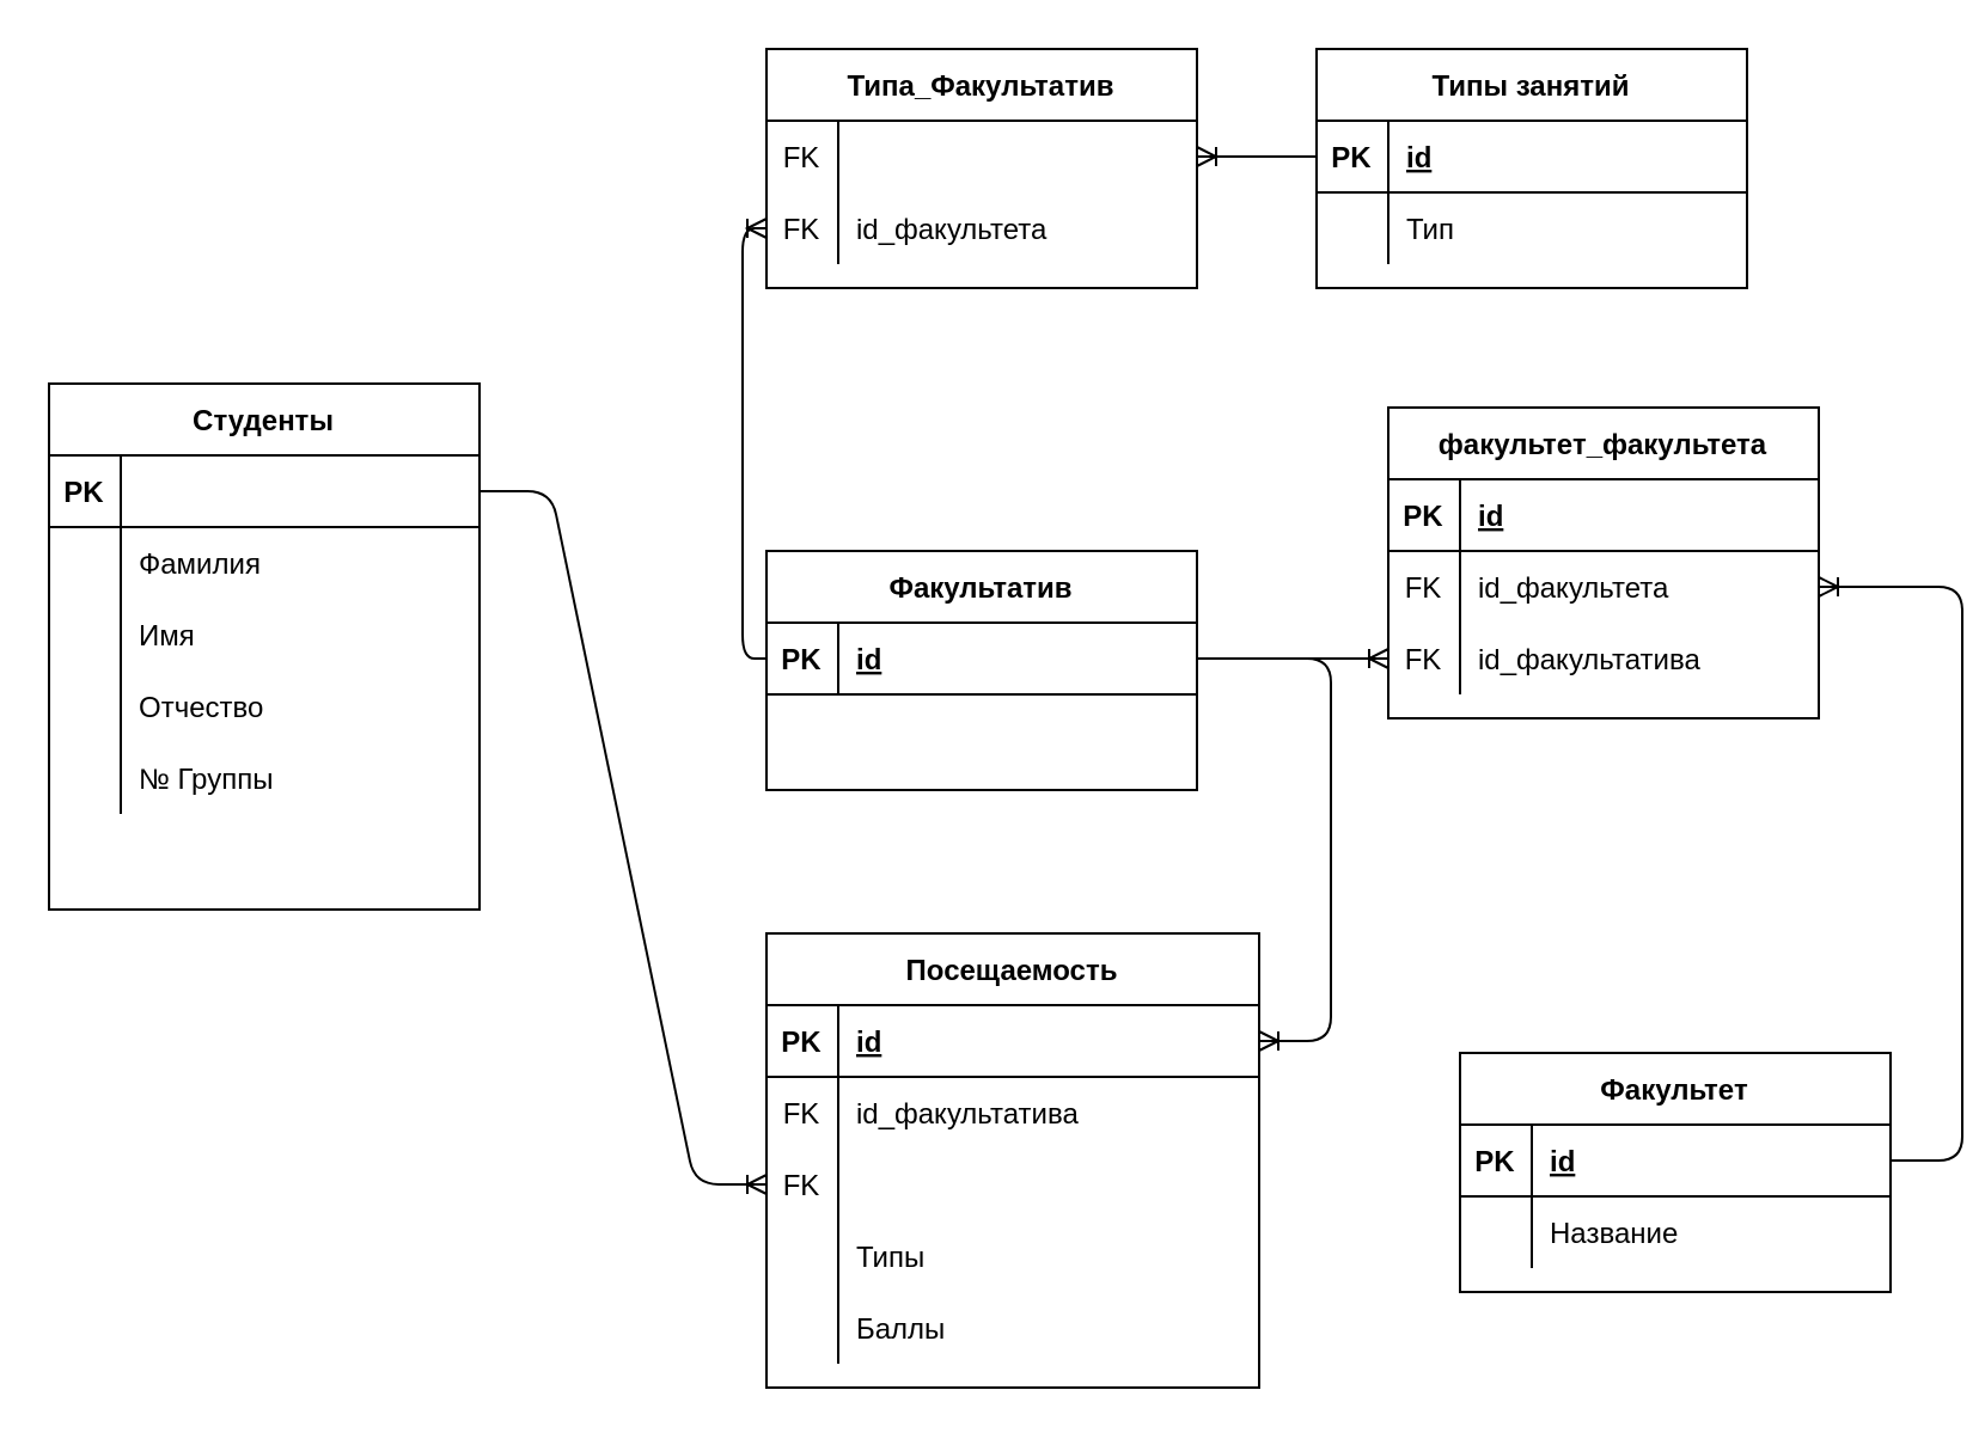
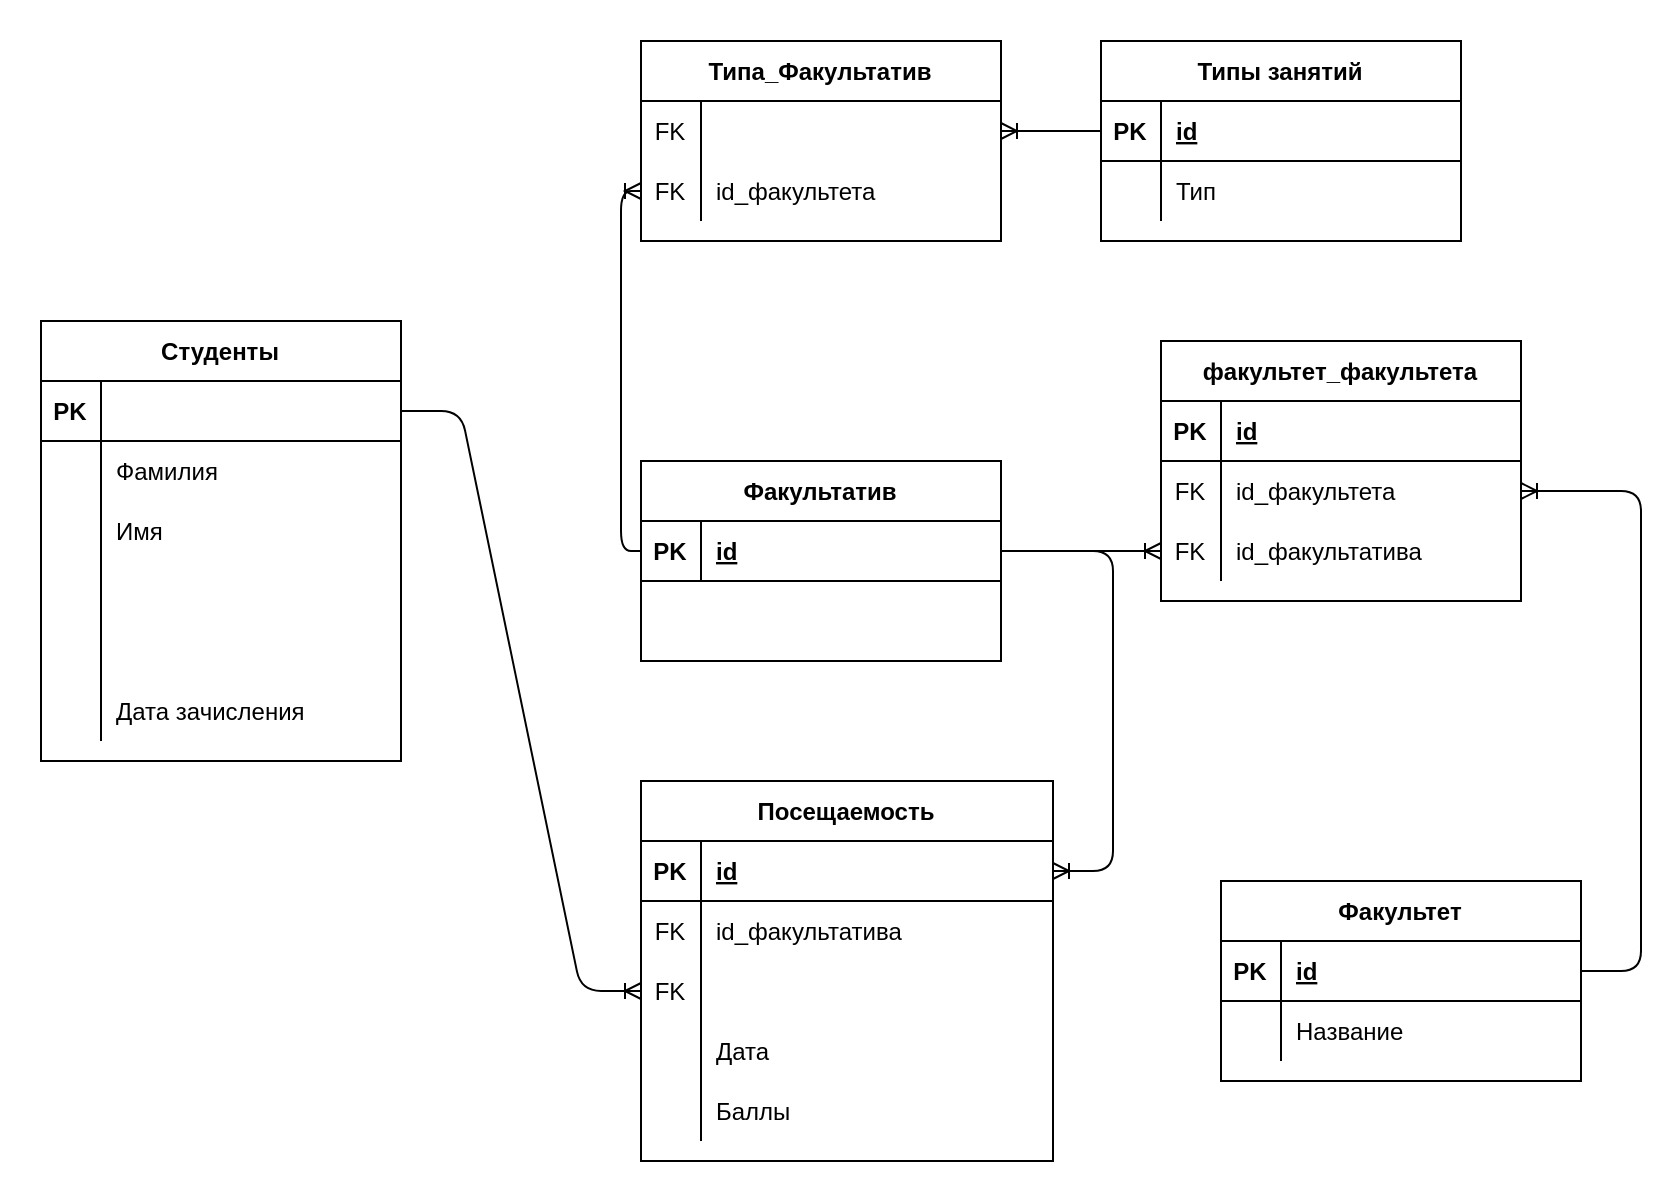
- <mxCell id="13" value="Отчество" style="shape=partialRectangle;connectable=0;fillColor=none;top=0;left=0;bottom=0;right=0;align=left;spacingLeft=6;overflow=hidden;" parent="11" vertex="1"><mxGeometry x="30" width="150" height="30" as="geometry" /></mxCell>
- <mxCell id="16" value="№ Группы" style="shape=partialRectangle;connectable=0;fillColor=none;top=0;left=0;bottom=0;right=0;align=left;spacingLeft=6;overflow=hidden;" parent="14" vertex="1"><mxGeometry x="30" width="150" height="30" as="geometry" /></mxCell>
+ <mxCell id="19" value="Дата зачисления" style="shape=partialRectangle;connectable=0;fillColor=none;top=0;left=0;bottom=0;right=0;align=left;spacingLeft=6;overflow=hidden;" vertex="1" parent="17"><mxGeometry x="30" width="150" height="30" as="geometry" /></mxCell>
- <mxCell id="38" value="Типы" style="shape=partialRectangle;connectable=0;fillColor=none;top=0;left=0;bottom=0;right=0;align=left;spacingLeft=6;overflow=hidden;" parent="36" vertex="1"><mxGeometry x="30" width="176" height="30" as="geometry" /></mxCell>
+ <mxCell id="38" value="Дата" style="shape=partialRectangle;connectable=0;fillColor=none;top=0;left=0;bottom=0;right=0;align=left;spacingLeft=6;overflow=hidden;" parent="36" vertex="1"><mxGeometry x="30" width="176" height="30" as="geometry" /></mxCell>
